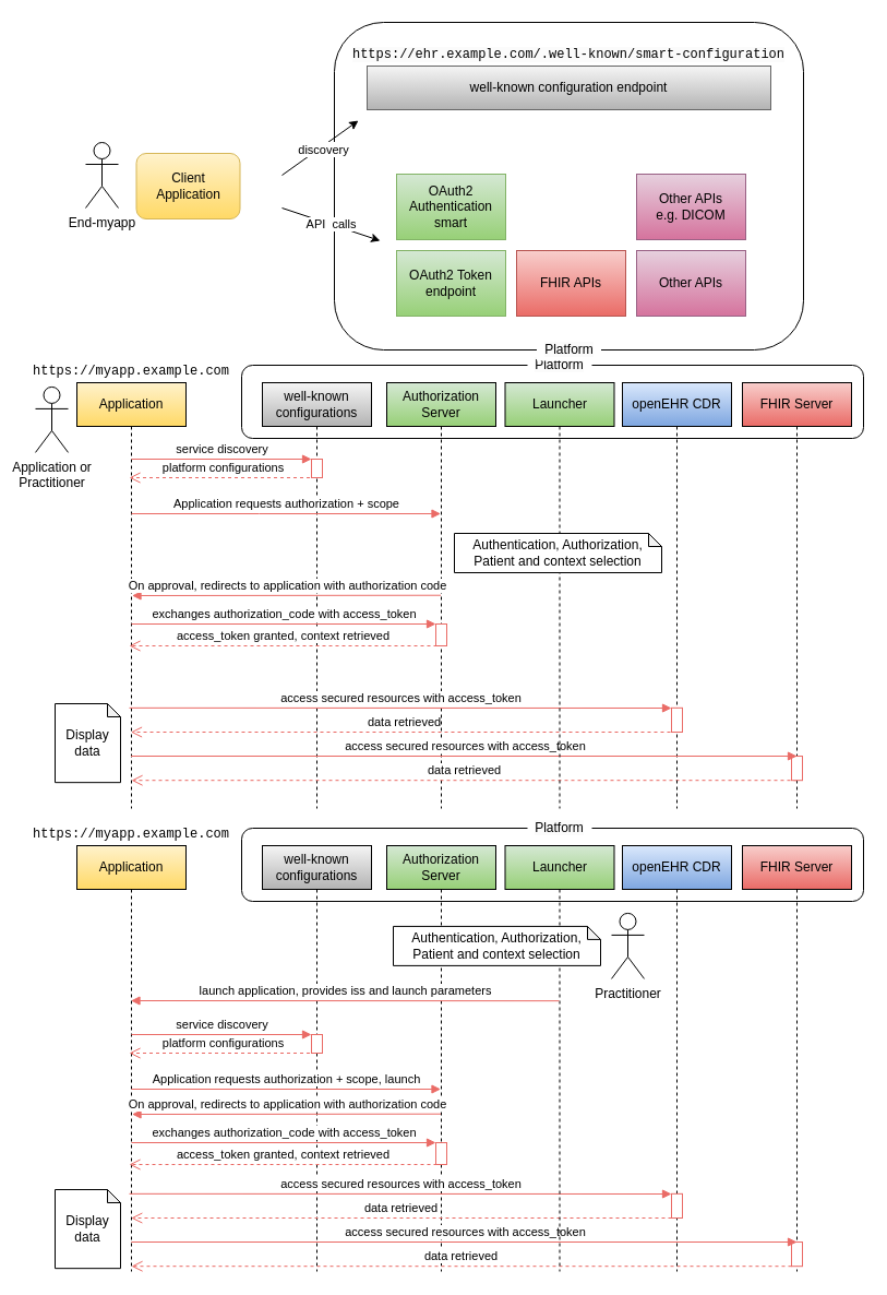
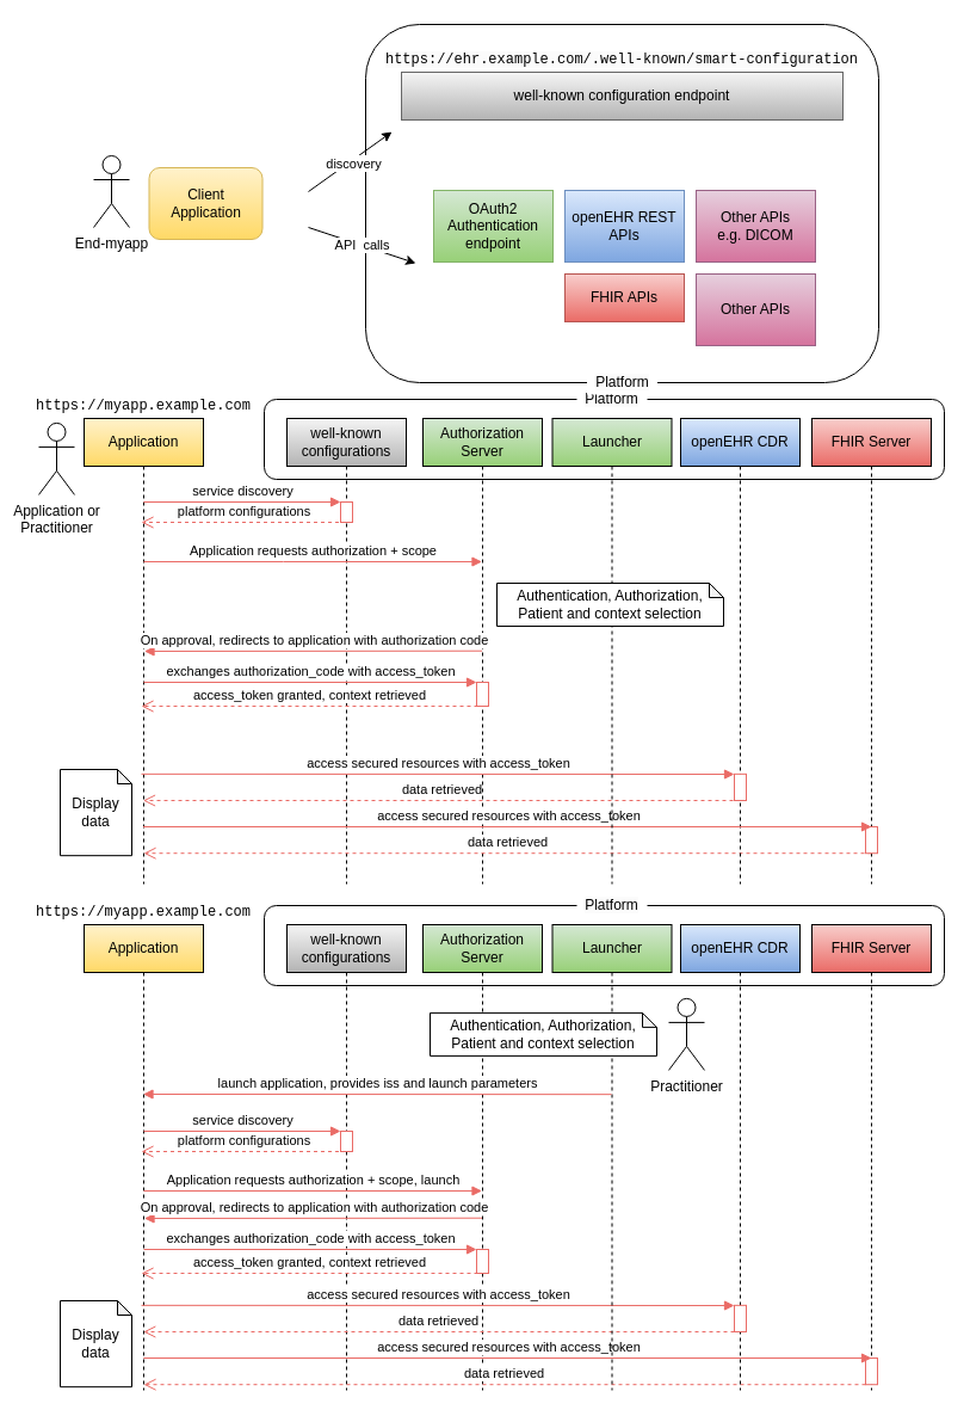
- <mxCell id="67" value="OAuth2 Authentication smart" style="rounded=0;whiteSpace=wrap;html=1;fillColor=#d5e8d4;gradientColor=#97d077;strokeColor=#82b366;" parent="65" vertex="1"><mxGeometry width="100" height="60" as="geometry" /></mxCell>
+ <mxCell id="67" value="OAuth2 Authentication endpoint" style="rounded=0;whiteSpace=wrap;html=1;fillColor=#d5e8d4;gradientColor=#97d077;strokeColor=#82b366;" parent="65" vertex="1"><mxGeometry width="100" height="60" as="geometry" /></mxCell>
+ <mxCell id="68" value="openEHR REST APIs" style="rounded=0;whiteSpace=wrap;html=1;fillColor=#dae8fc;gradientColor=#7ea6e0;strokeColor=#6c8ebf;" parent="65" vertex="1"><mxGeometry x="110" width="100" height="60" as="geometry" /></mxCell>
- <mxCell id="66" value="OAuth2 Token endpoint" style="rounded=0;whiteSpace=wrap;html=1;fillColor=#d5e8d4;gradientColor=#97d077;strokeColor=#82b366;" parent="65" vertex="1"><mxGeometry y="70" width="100" height="60" as="geometry" /></mxCell>
- <mxCell id="69" value="FHIR APIs" style="rounded=0;whiteSpace=wrap;html=1;fillColor=#f8cecc;gradientColor=#ea6b66;strokeColor=#b85450;" parent="65" vertex="1"><mxGeometry x="110" y="70" width="100" height="60" as="geometry" /></mxCell>
+ <mxCell id="69" value="FHIR APIs" style="rounded=0;whiteSpace=wrap;html=1;fillColor=#f8cecc;gradientColor=#ea6b66;strokeColor=#b85450;" parent="65" vertex="1"><mxGeometry x="110" y="70" width="100" height="40" as="geometry" /></mxCell>
